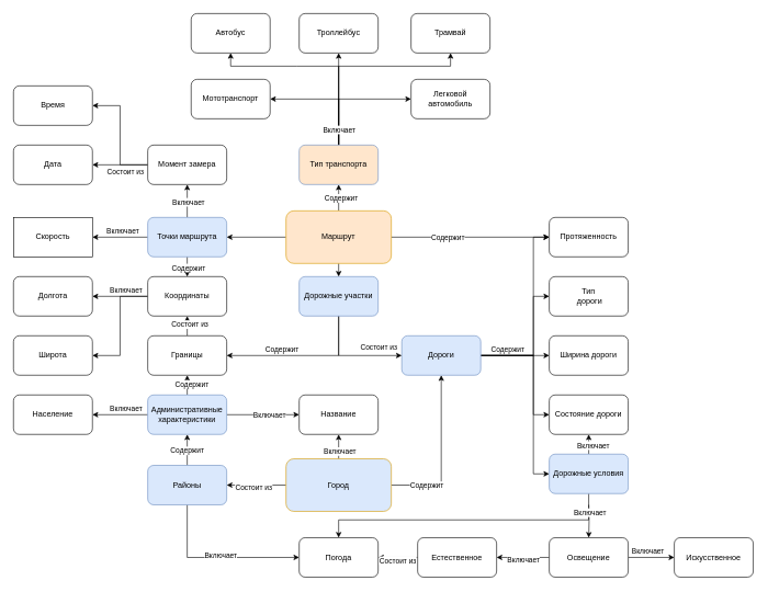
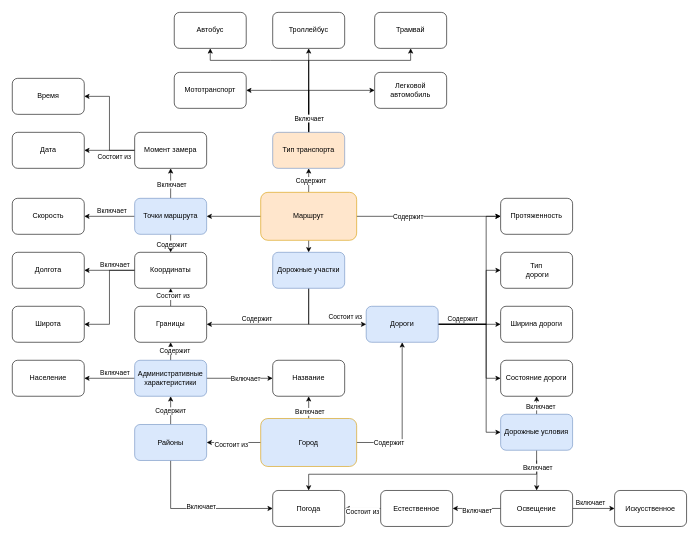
- <mxCell id="61" value="Скорость" style="whiteSpace=wrap;html=1;rounded=0;" vertex="1" parent="1"><mxGeometry x="20" y="330" width="120" height="60" as="geometry" /></mxCell>
+ <mxCell id="61" value="Скорость" style="rounded=1;whiteSpace=wrap;html=1;" vertex="1" parent="1"><mxGeometry x="20" y="330" width="120" height="60" as="geometry" /></mxCell>
